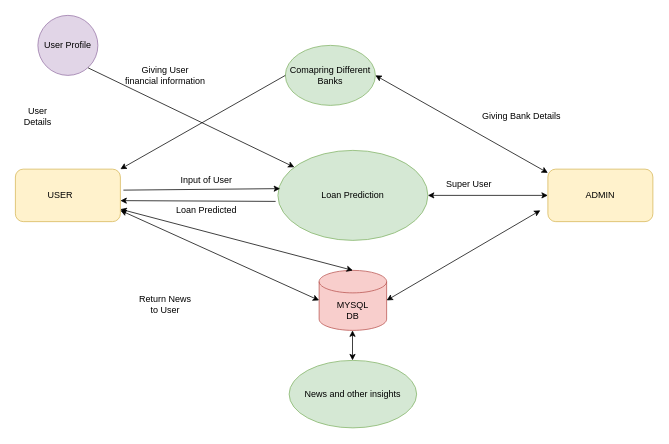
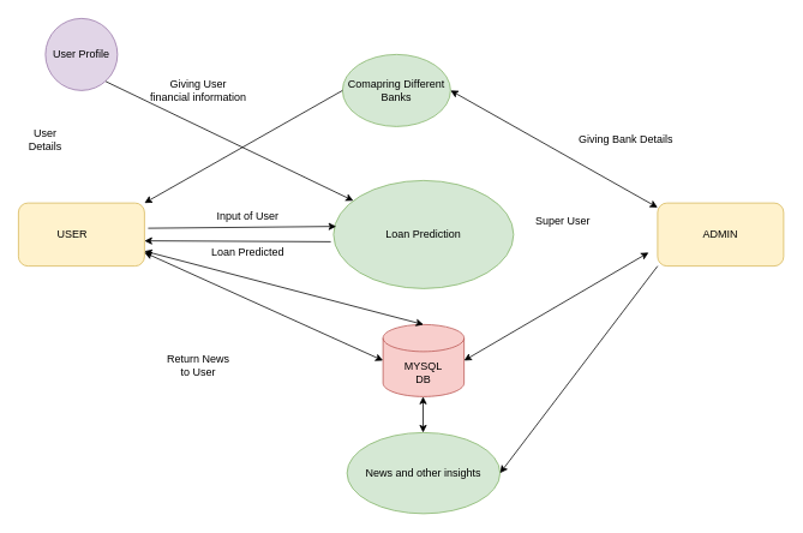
- <mxCell id="5" value="" style="endArrow=classic;startArrow=classic;html=1;rounded=0;entryX=0;entryY=0.5;entryDx=0;entryDy=0;exitX=0;exitY=1;exitDx=0;exitDy=0;" edge="1" parent="1" source="8" target="4"><mxGeometry width="50" height="50" relative="1" as="geometry"><mxPoint x="550" y="259.5" as="sourcePoint" /><mxPoint x="700" y="259.5" as="targetPoint" /></mxGeometry></mxCell>
+ <mxCell id="17" value="" style="endArrow=classic;html=1;rounded=0;exitX=0;exitY=1;exitDx=0;exitDy=0;entryX=1;entryY=0.5;entryDx=0;entryDy=0;" edge="1" parent="1" source="4" target="16"><mxGeometry width="50" height="50" relative="1" as="geometry"><mxPoint x="370" y="440" as="sourcePoint" /><mxPoint x="160" y="305" as="targetPoint" /></mxGeometry></mxCell>
